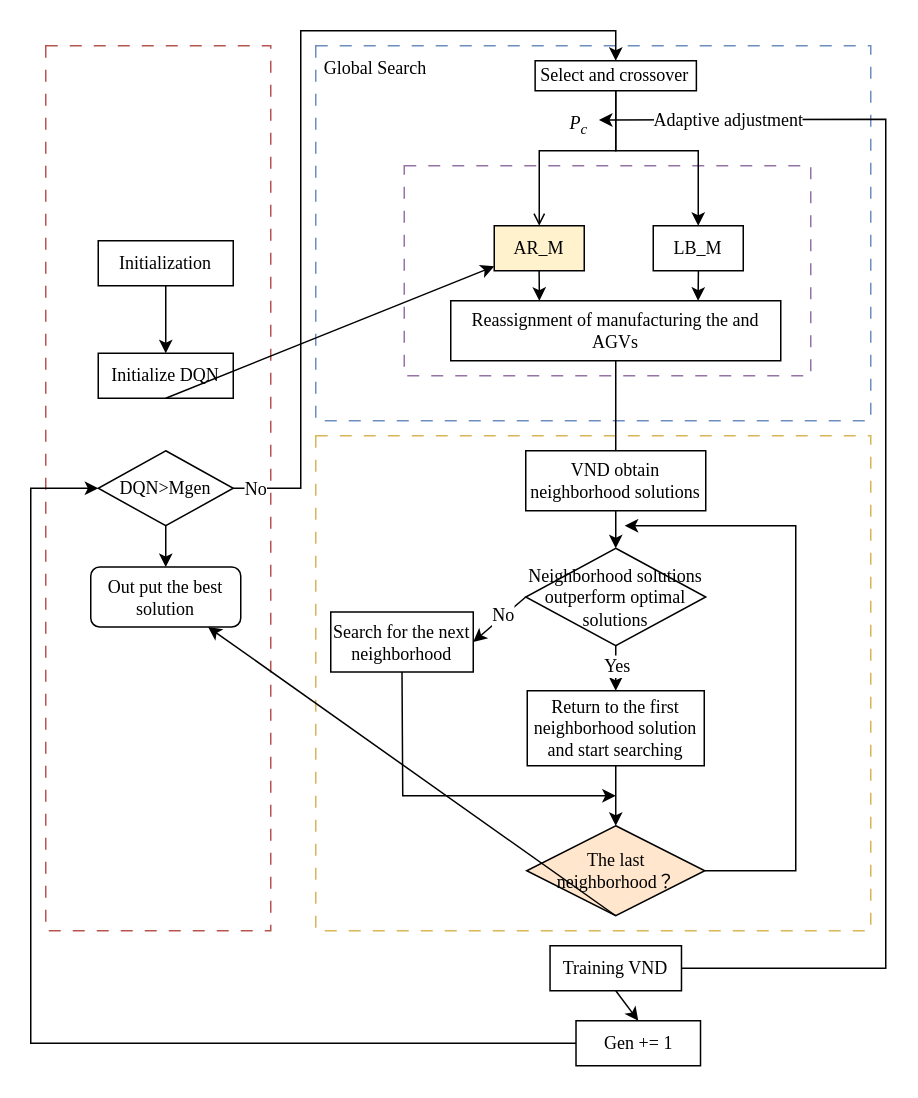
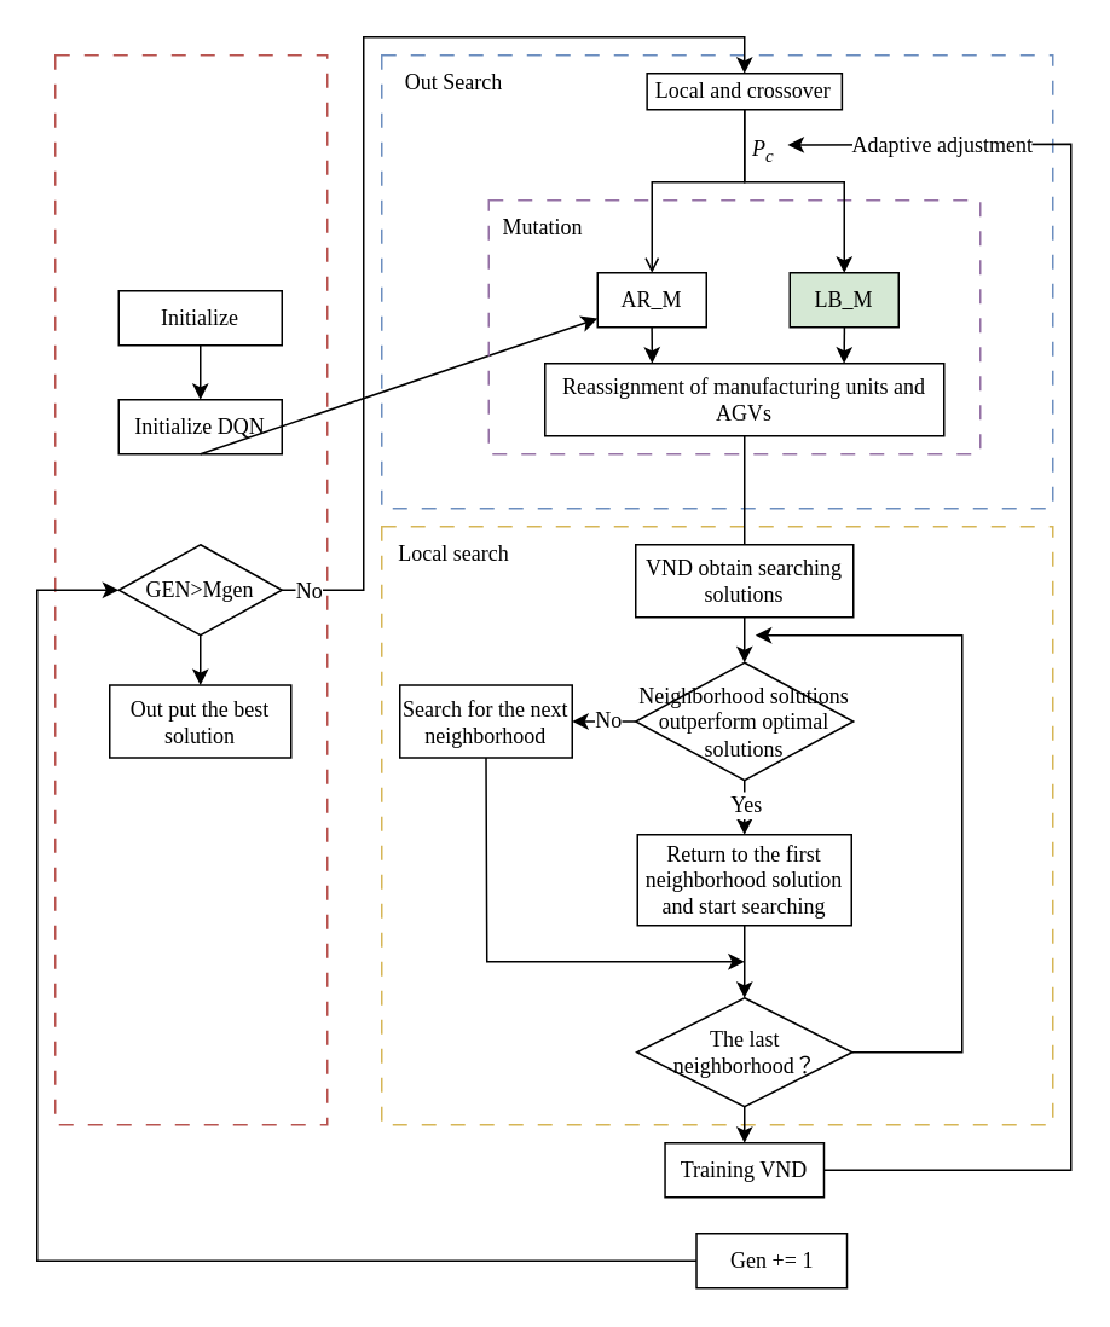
- <mxCell id="39" value="Global Search" style="text;html=1;align=center;verticalAlign=middle;whiteSpace=wrap;rounded=0;fontFamily=Times New Roman;fontSize=12;" parent="1" vertex="1"><mxGeometry x="210" y="30" width="80" height="30" as="geometry" /></mxCell>
+ <mxCell id="39" value="Out Search" style="text;html=1;align=center;verticalAlign=middle;whiteSpace=wrap;rounded=0;fontFamily=Times New Roman;fontSize=12;" parent="1" vertex="1"><mxGeometry x="210" y="30" width="80" height="30" as="geometry" /></mxCell>
- <mxCell id="8" value="Select and&amp;nbsp;crossover" style="rounded=0;whiteSpace=wrap;html=1;fontFamily=Times New Roman;fontSize=12;fillColor=none;strokeColor=default;" parent="1" vertex="1"><mxGeometry x="356.26" y="40" width="107.49" height="20" as="geometry" /></mxCell>
+ <mxCell id="8" value="Local and&amp;nbsp;crossover" style="rounded=0;whiteSpace=wrap;html=1;fontFamily=Times New Roman;fontSize=12;fillColor=none;strokeColor=default;" parent="1" vertex="1"><mxGeometry x="356.26" y="40" width="107.49" height="20" as="geometry" /></mxCell>
- <mxCell id="9" value="P&lt;sub&gt;c&lt;/sub&gt;" style="text;html=1;align=center;verticalAlign=middle;resizable=0;points=[];autosize=1;strokeColor=none;fillColor=none;fontFamily=Times New Roman;fontStyle=2;fontSize=12;" parent="1" vertex="1"><mxGeometry x="370" y="68" width="30" height="30" as="geometry" /></mxCell>
+ <mxCell id="9" value="P&lt;sub&gt;c&lt;/sub&gt;" style="text;html=1;align=center;verticalAlign=middle;resizable=0;points=[];autosize=1;strokeColor=none;fillColor=none;fontFamily=Times New Roman;fontStyle=2;fontSize=12;" parent="1" vertex="1"><mxGeometry x="405" y="68" width="30" height="30" as="geometry" /></mxCell>
+ <mxCell id="43" value="Mutation" style="text;html=1;align=center;verticalAlign=middle;whiteSpace=wrap;rounded=0;fontFamily=Times New Roman;fontSize=12;" parent="1" vertex="1"><mxGeometry x="269" y="110" width="60" height="30" as="geometry" /></mxCell>
- <mxCell id="41" value="AR_M" style="rounded=0;whiteSpace=wrap;html=1;fontFamily=Times New Roman;fontSize=12;fillColor=#fff2cc;" parent="1" vertex="1"><mxGeometry x="329" y="150" width="60" height="30" as="geometry" /></mxCell>
+ <mxCell id="41" value="AR_M" style="rounded=0;whiteSpace=wrap;html=1;fontFamily=Times New Roman;fontSize=12;" parent="1" vertex="1"><mxGeometry x="329" y="150" width="60" height="30" as="geometry" /></mxCell>
- <mxCell id="42" value="LB_M" style="rounded=0;whiteSpace=wrap;html=1;fontFamily=Times New Roman;fontSize=12;" parent="1" vertex="1"><mxGeometry x="435" y="150" width="60" height="30" as="geometry" /></mxCell>
+ <mxCell id="42" value="LB_M" style="rounded=0;whiteSpace=wrap;html=1;fontFamily=Times New Roman;fontSize=12;fillColor=#d5e8d4;" parent="1" vertex="1"><mxGeometry x="435" y="150" width="60" height="30" as="geometry" /></mxCell>
- <mxCell id="4" value="&lt;span lang=&quot;EN-US&quot;&gt;&lt;font&gt;Initialization&lt;/font&gt;&lt;/span&gt;" style="rounded=0;whiteSpace=wrap;html=1;fontFamily=Times New Roman;fontSize=12;" parent="1" vertex="1"><mxGeometry x="65" y="160" width="90" height="30" as="geometry" /></mxCell>
+ <mxCell id="4" value="&lt;span lang=&quot;EN-US&quot;&gt;&lt;font&gt;Initialize&lt;/font&gt;&lt;/span&gt;" style="rounded=0;whiteSpace=wrap;html=1;fontFamily=Times New Roman;fontSize=12;" parent="1" vertex="1"><mxGeometry x="65" y="160" width="90" height="30" as="geometry" /></mxCell>
- <mxCell id="44" value="Reassignment of manufacturing the and AGVs" style="rounded=0;whiteSpace=wrap;html=1;fontFamily=Times New Roman;fontSize=12;" parent="1" vertex="1"><mxGeometry x="300" y="200" width="220" height="40" as="geometry" /></mxCell>
+ <mxCell id="44" value="Reassignment of manufacturing units and AGVs" style="rounded=0;whiteSpace=wrap;html=1;fontFamily=Times New Roman;fontSize=12;" parent="1" vertex="1"><mxGeometry x="300" y="200" width="220" height="40" as="geometry" /></mxCell>
- <mxCell id="5" value="Initialize DQN" style="rounded=0;whiteSpace=wrap;html=1;fontFamily=Times New Roman;fontSize=12;" parent="1" vertex="1"><mxGeometry x="65" y="235" width="90" height="30" as="geometry" /></mxCell>
+ <mxCell id="5" value="Initialize DQN" style="rounded=0;whiteSpace=wrap;html=1;fontFamily=Times New Roman;fontSize=12;" parent="1" vertex="1"><mxGeometry x="65" y="220" width="90" height="30" as="geometry" /></mxCell>
+ <mxCell id="38" value="Local search" style="text;html=1;align=center;verticalAlign=middle;whiteSpace=wrap;rounded=0;fontFamily=Times New Roman;fontSize=12;" parent="1" vertex="1"><mxGeometry x="210" y="290" width="80" height="30" as="geometry" /></mxCell>
- <mxCell id="15" value="&lt;font&gt;VND obtain neighborhood solutions&lt;/font&gt;" style="rounded=0;whiteSpace=wrap;html=1;fontFamily=Times New Roman;fontSize=12;" parent="1" vertex="1"><mxGeometry x="350" y="300" width="120" height="40" as="geometry" /></mxCell>
+ <mxCell id="15" value="&lt;font&gt;VND obtain searching solutions&lt;/font&gt;" style="rounded=0;whiteSpace=wrap;html=1;fontFamily=Times New Roman;fontSize=12;" parent="1" vertex="1"><mxGeometry x="350" y="300" width="120" height="40" as="geometry" /></mxCell>
- <mxCell id="6" value="DQN&amp;gt;Mgen" style="rhombus;whiteSpace=wrap;html=1;fontFamily=Times New Roman;fontSize=12;" parent="1" vertex="1"><mxGeometry x="65" y="300" width="90" height="50" as="geometry" /></mxCell>
+ <mxCell id="6" value="GEN&amp;gt;Mgen" style="rhombus;whiteSpace=wrap;html=1;fontFamily=Times New Roman;fontSize=12;" parent="1" vertex="1"><mxGeometry x="65" y="300" width="90" height="50" as="geometry" /></mxCell>
- <mxCell id="32" value="Out put the best solution" style="whiteSpace=wrap;html=1;fontFamily=Times New Roman;fontSize=12;rounded=1;" parent="1" vertex="1"><mxGeometry x="60" y="377.5" width="100" height="40" as="geometry" /></mxCell>
+ <mxCell id="32" value="Out put the best solution" style="rounded=0;whiteSpace=wrap;html=1;fontFamily=Times New Roman;fontSize=12;" parent="1" vertex="1"><mxGeometry x="60" y="377.5" width="100" height="40" as="geometry" /></mxCell>
- <mxCell id="17" value="Search for the next neighborhood" style="rounded=0;whiteSpace=wrap;html=1;fontFamily=Times New Roman;fontSize=12;" parent="1" vertex="1"><mxGeometry x="220" y="407.5" width="95" height="40" as="geometry" /></mxCell>
+ <mxCell id="17" value="Search for the next neighborhood" style="rounded=0;whiteSpace=wrap;html=1;fontFamily=Times New Roman;fontSize=12;" parent="1" vertex="1"><mxGeometry x="220" y="377.5" width="95" height="40" as="geometry" /></mxCell>
- <mxCell id="33" value="" style="endArrow=classic;html=1;rounded=0;exitX=0.5;exitY=1;exitDx=0;exitDy=0;fontFamily=Times New Roman;fontSize=12;" parent="1" source="19" target="32" edge="1"><mxGeometry width="50" height="50" relative="1" as="geometry"><mxPoint x="660" y="610" as="sourcePoint" /><mxPoint x="664" y="670" as="targetPoint" /></mxGeometry></mxCell>
+ <mxCell id="33" value="" style="endArrow=classic;html=1;rounded=0;exitX=0.5;exitY=1;exitDx=0;exitDy=0;entryX=0.5;entryY=0;entryDx=0;entryDy=0;fontFamily=Times New Roman;fontSize=12;" parent="1" source="19" target="34" edge="1"><mxGeometry width="50" height="50" relative="1" as="geometry"><mxPoint x="660" y="610" as="sourcePoint" /><mxPoint x="664" y="670" as="targetPoint" /></mxGeometry></mxCell>
- <mxCell id="19" value="The last neighborhood？" style="rhombus;whiteSpace=wrap;html=1;fontFamily=Times New Roman;fontSize=12;fillColor=#ffe6cc;" parent="1" vertex="1"><mxGeometry x="350.63" y="550" width="118.75" height="60" as="geometry" /></mxCell>
+ <mxCell id="19" value="The last neighborhood？" style="rhombus;whiteSpace=wrap;html=1;fontFamily=Times New Roman;fontSize=12;" parent="1" vertex="1"><mxGeometry x="350.63" y="550" width="118.75" height="60" as="geometry" /></mxCell>
- <mxCell id="35" value="" style="endArrow=classic;html=1;rounded=0;exitX=0.5;exitY=1;exitDx=0;exitDy=0;entryX=0.5;entryY=0;entryDx=0;entryDy=0;fontFamily=Times New Roman;fontSize=12;" parent="1" source="34" target="29" edge="1"><mxGeometry width="50" height="50" relative="1" as="geometry"><mxPoint x="600" y="630" as="sourcePoint" /><mxPoint x="416" y="730" as="targetPoint" /></mxGeometry></mxCell>
